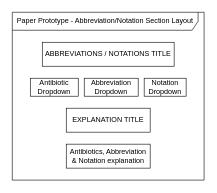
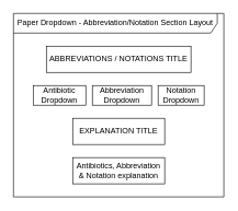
- <mxCell id="8" value="Paper Prototype - Abbreviation/Notation Section Layout" style="shape=umlFrame;whiteSpace=wrap;html=1;pointerEvents=0;width=310;height=30;" vertex="1" parent="1"><mxGeometry x="20" y="20" width="320" height="280" as="geometry" /></mxCell>
+ <mxCell id="8" value="Paper Dropdown - Abbreviation/Notation Section Layout" style="shape=umlFrame;whiteSpace=wrap;html=1;pointerEvents=0;width=310;height=30;" vertex="1" parent="1"><mxGeometry x="20" y="20" width="320" height="280" as="geometry" /></mxCell>
